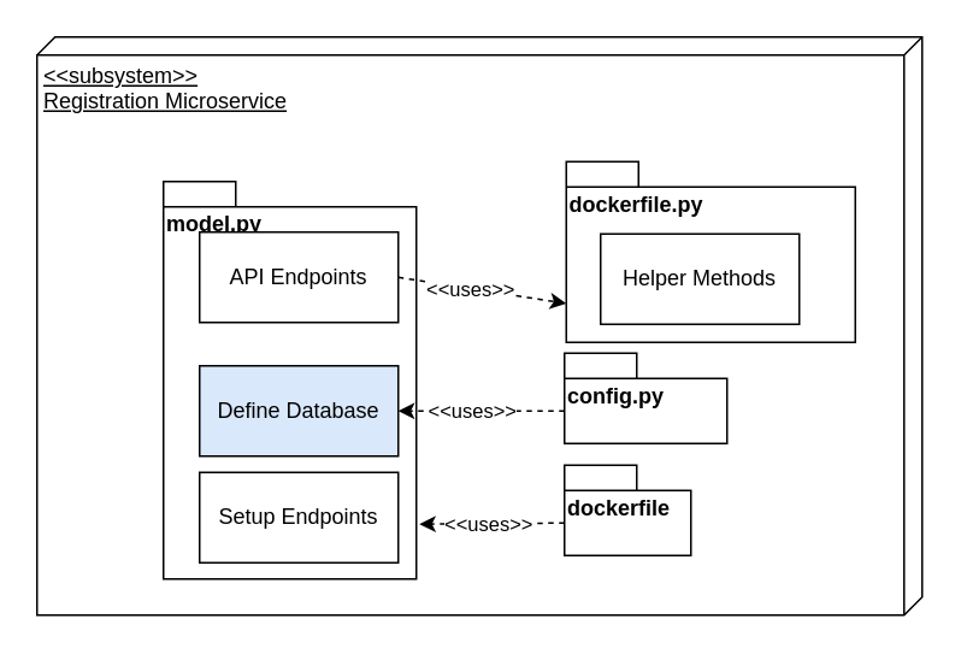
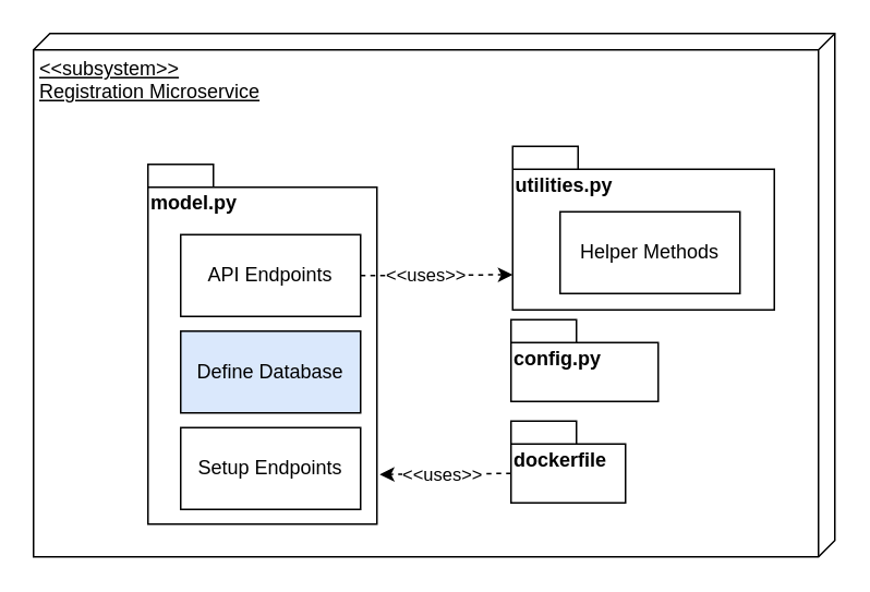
- <mxCell id="7" value="dockerfile.py" style="shape=folder;fontStyle=1;spacingTop=10;tabWidth=40;tabHeight=14;tabPosition=left;html=1;whiteSpace=wrap;align=left;verticalAlign=top;" vertex="1" parent="1"><mxGeometry x="313" y="89" width="160" height="100" as="geometry" /></mxCell>
+ <mxCell id="7" value="utilities.py" style="shape=folder;fontStyle=1;spacingTop=10;tabWidth=40;tabHeight=14;tabPosition=left;html=1;whiteSpace=wrap;align=left;verticalAlign=top;" vertex="1" parent="1"><mxGeometry x="313" y="89" width="160" height="100" as="geometry" /></mxCell>
- <mxCell id="4" value="API Endpoints" style="html=1;whiteSpace=wrap;" vertex="1" parent="1"><mxGeometry x="110" y="128" width="110" height="50" as="geometry" /></mxCell>
+ <mxCell id="4" value="API Endpoints" style="html=1;whiteSpace=wrap;" vertex="1" parent="1"><mxGeometry x="110" y="143" width="110" height="50" as="geometry" /></mxCell>
- <mxCell id="8" value="Helper Methods" style="html=1;whiteSpace=wrap;" vertex="1" parent="1"><mxGeometry x="332" y="129" width="110" height="50" as="geometry" /></mxCell>
+ <mxCell id="8" value="Helper Methods" style="html=1;whiteSpace=wrap;" vertex="1" parent="1"><mxGeometry x="342" y="129" width="110" height="50" as="geometry" /></mxCell>
- <mxCell id="11" value="" style="endArrow=classic;html=1;rounded=0;entryX=1;entryY=0.5;entryDx=0;entryDy=0;dashed=1;exitX=0;exitY=0;exitDx=0;exitDy=32;exitPerimeter=0;" edge="1" parent="1" source="6" target="9"><mxGeometry width="50" height="50" relative="1" as="geometry"><mxPoint x="330" y="210" as="sourcePoint" /><mxPoint x="380" y="160" as="targetPoint" /></mxGeometry></mxCell>
- <mxCell id="12" value="&amp;lt;&amp;lt;uses&amp;gt;&amp;gt;" style="edgeLabel;html=1;align=center;verticalAlign=middle;resizable=0;points=[];" vertex="1" connectable="0" parent="11"><mxGeometry x="0.13" y="-1" relative="1" as="geometry"><mxPoint as="offset" /></mxGeometry></mxCell>
